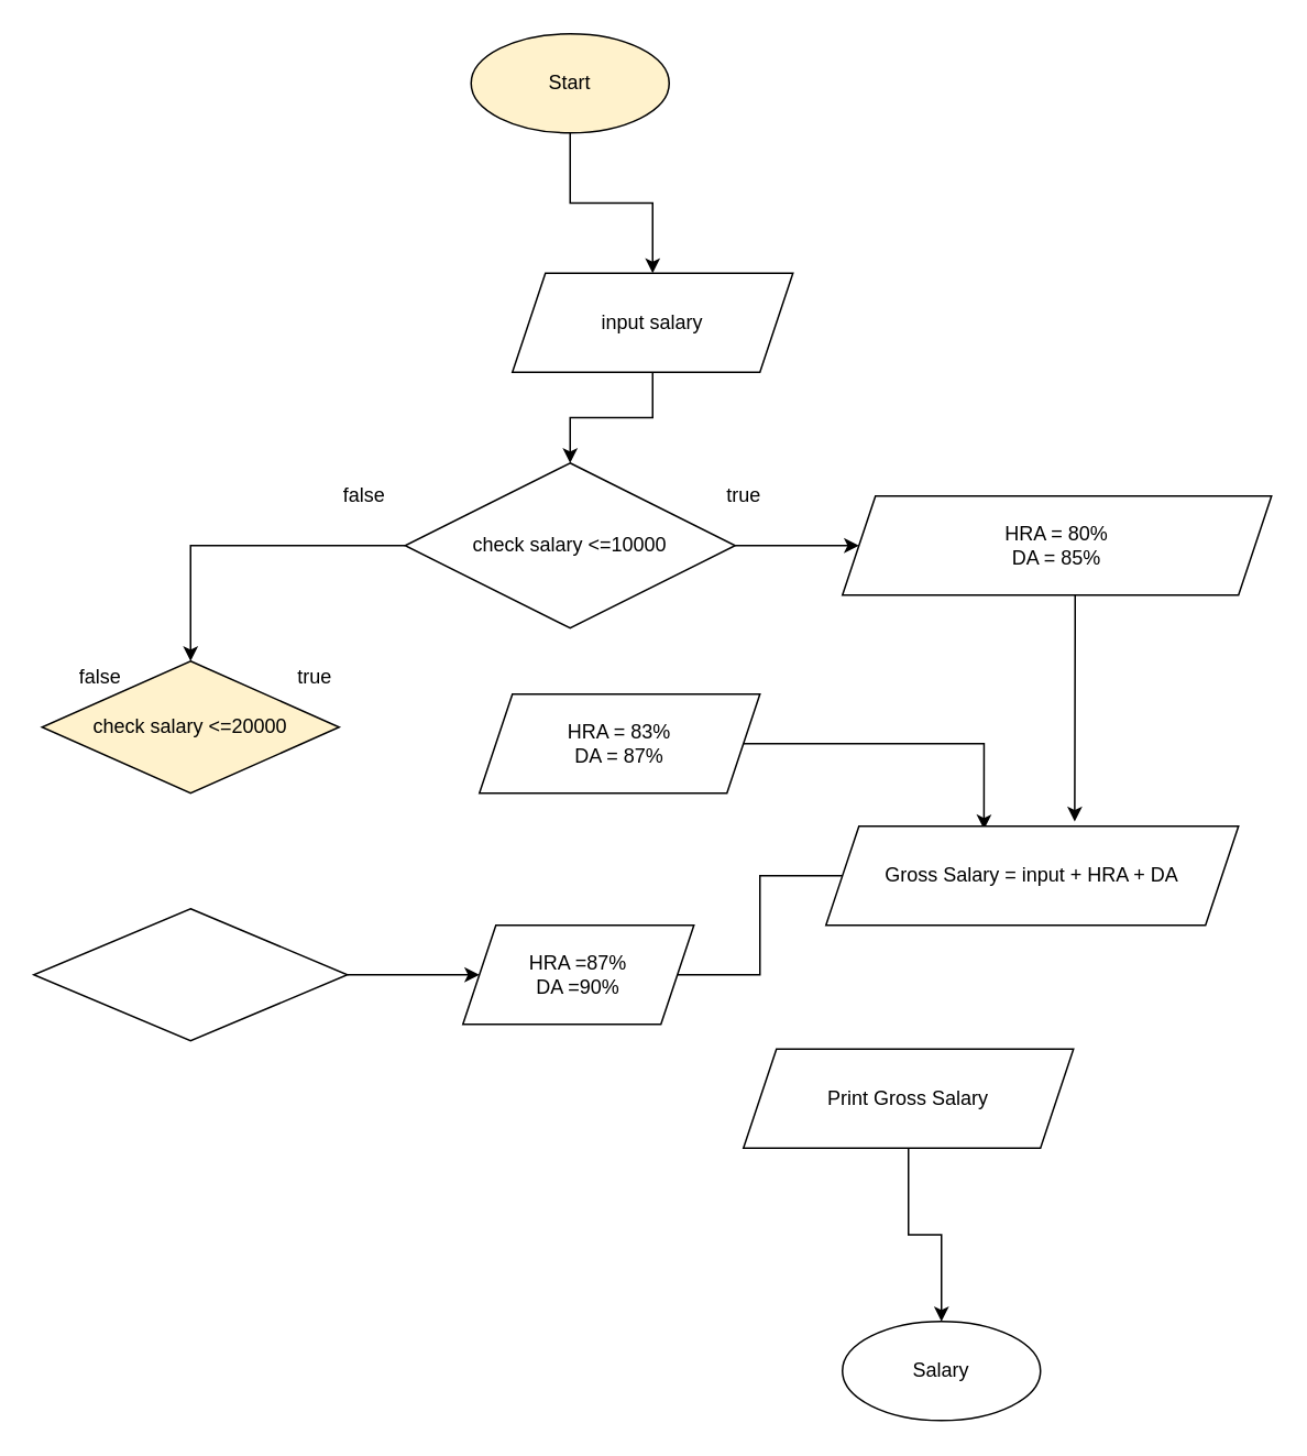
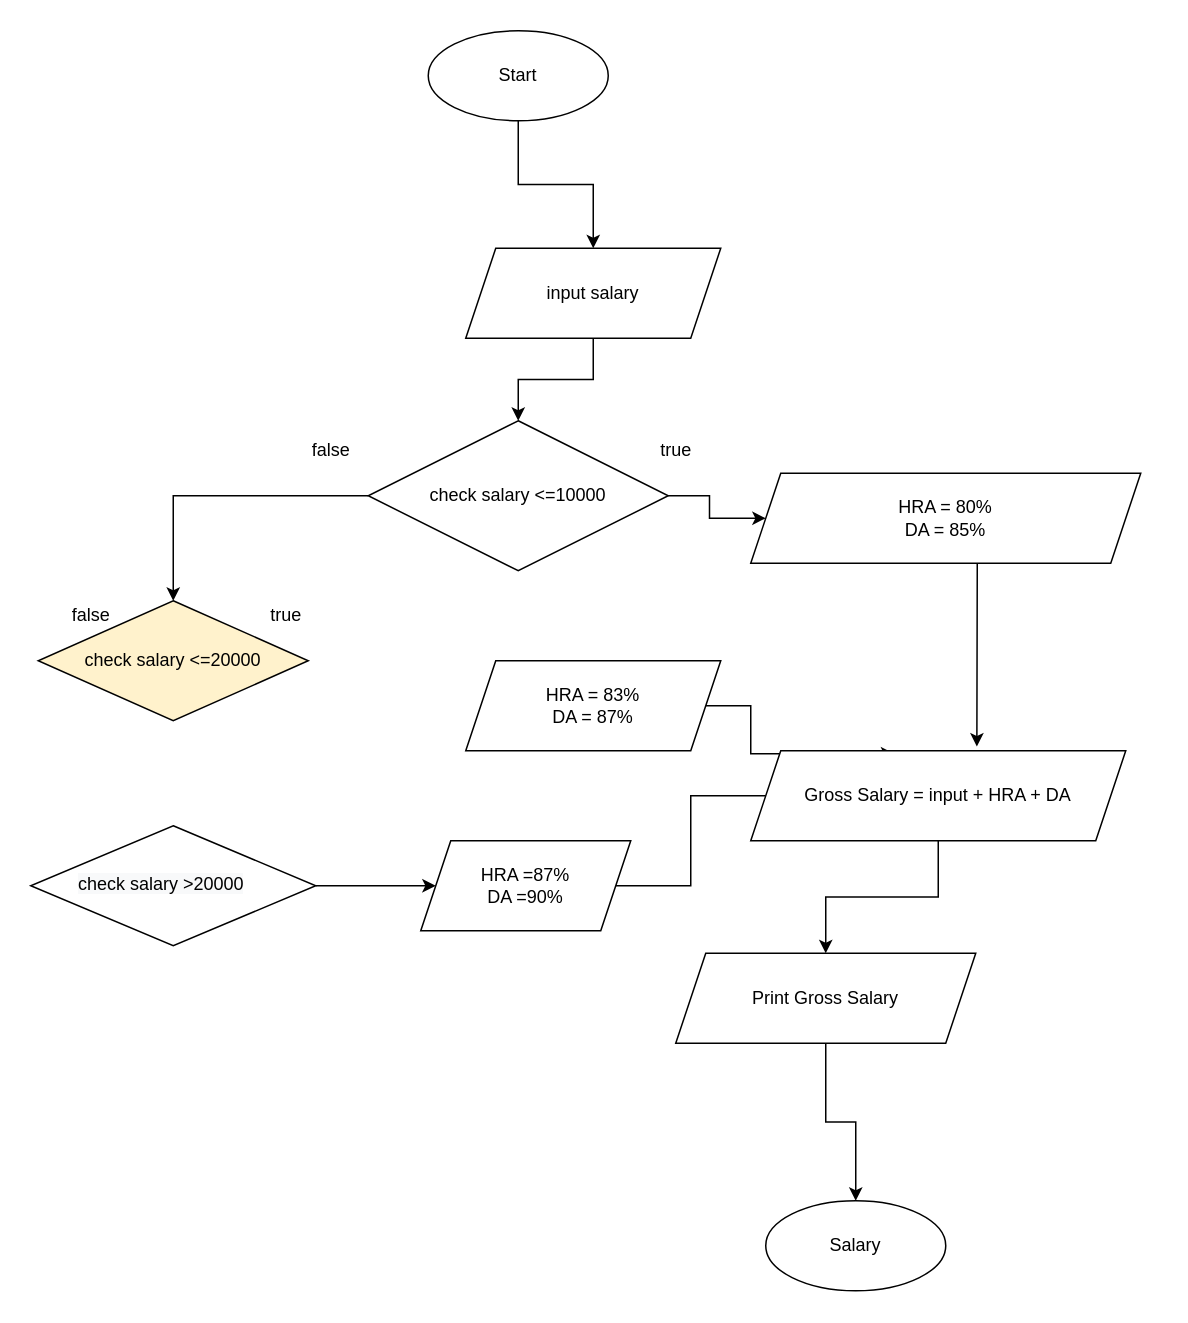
- <mxCell id="3" value="Start" style="ellipse;whiteSpace=wrap;html=1;fillColor=#fff2cc;" vertex="1" parent="1"><mxGeometry x="285" y="20" width="120" height="60" as="geometry" /></mxCell>
+ <mxCell id="3" value="Start" style="ellipse;whiteSpace=wrap;html=1;" vertex="1" parent="1"><mxGeometry x="285" y="20" width="120" height="60" as="geometry" /></mxCell>
- <mxCell id="10" value="HRA = 80%&lt;br&gt;DA = 85%" style="shape=parallelogram;perimeter=parallelogramPerimeter;whiteSpace=wrap;html=1;fixedSize=1;" vertex="1" parent="1"><mxGeometry x="510" y="300" width="260" height="60" as="geometry" /></mxCell>
+ <mxCell id="10" value="HRA = 80%&lt;br&gt;DA = 85%" style="shape=parallelogram;perimeter=parallelogramPerimeter;whiteSpace=wrap;html=1;fixedSize=1;" vertex="1" parent="1"><mxGeometry x="500" y="315" width="260" height="60" as="geometry" /></mxCell>
- <mxCell id="13" value="HRA = 83%&lt;br&gt;DA = 87%" style="shape=parallelogram;perimeter=parallelogramPerimeter;whiteSpace=wrap;html=1;fixedSize=1;" vertex="1" parent="1"><mxGeometry x="290" y="420" width="170" height="60" as="geometry" /></mxCell>
+ <mxCell id="13" value="HRA = 83%&lt;br&gt;DA = 87%" style="shape=parallelogram;perimeter=parallelogramPerimeter;whiteSpace=wrap;html=1;fixedSize=1;" vertex="1" parent="1"><mxGeometry x="310" y="440" width="170" height="60" as="geometry" /></mxCell>
+ <mxCell id="27" value="&lt;span style=&quot;color: rgb(0 , 0 , 0) ; font-family: &amp;#34;helvetica&amp;#34; ; font-size: 12px ; font-style: normal ; font-weight: 400 ; letter-spacing: normal ; text-align: center ; text-indent: 0px ; text-transform: none ; word-spacing: 0px ; background-color: rgb(248 , 249 , 250) ; display: inline ; float: none&quot;&gt;check salary &amp;gt;20000&lt;/span&gt;" style="text;whiteSpace=wrap;html=1;" vertex="1" parent="1"><mxGeometry x="50" y="575" width="140" height="30" as="geometry" /></mxCell>
+ <mxCell id="14" style="edgeStyle=orthogonalEdgeStyle;rounded=0;orthogonalLoop=1;jettySize=auto;html=1;entryX=0.5;entryY=0;entryDx=0;entryDy=0;" edge="1" parent="1" source="15" target="21"><mxGeometry relative="1" as="geometry" /></mxCell>
